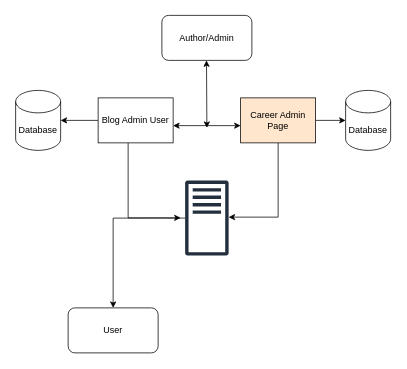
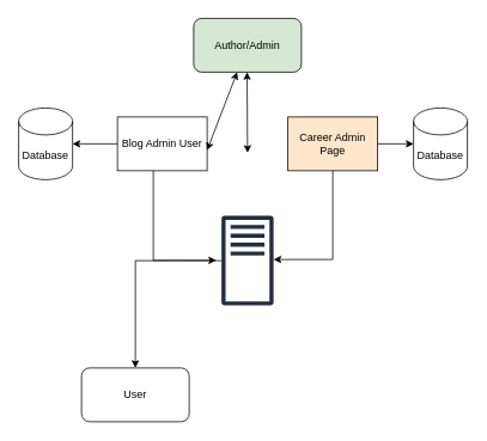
- <mxCell id="2" value="Author/Admin" style="rounded=1;whiteSpace=wrap;html=1;" vertex="1" parent="1"><mxGeometry x="215" y="20" width="120" height="60" as="geometry" /></mxCell>
+ <mxCell id="2" value="Author/Admin" style="rounded=1;whiteSpace=wrap;html=1;fillColor=#d5e8d4;" vertex="1" parent="1"><mxGeometry x="215" y="20" width="120" height="60" as="geometry" /></mxCell>
- <mxCell id="12" value="" style="endArrow=classic;startArrow=classic;html=1;rounded=0;exitX=1;exitY=0.617;exitDx=0;exitDy=0;exitPerimeter=0;entryX=0;entryY=0.617;entryDx=0;entryDy=0;entryPerimeter=0;" edge="1" parent="1" source="7" target="10"><mxGeometry width="50" height="50" relative="1" as="geometry"><mxPoint x="285" y="170" as="sourcePoint" /><mxPoint x="284.5" y="80" as="targetPoint" /></mxGeometry></mxCell>
+ <mxCell id="12" value="" style="endArrow=classic;startArrow=classic;html=1;rounded=0;exitX=1;exitY=0.617;exitDx=0;exitDy=0;exitPerimeter=0;" edge="1" parent="1" source="7" target="2"><mxGeometry width="50" height="50" relative="1" as="geometry"><mxPoint x="285" y="170" as="sourcePoint" /><mxPoint x="284.5" y="80" as="targetPoint" /></mxGeometry></mxCell>
